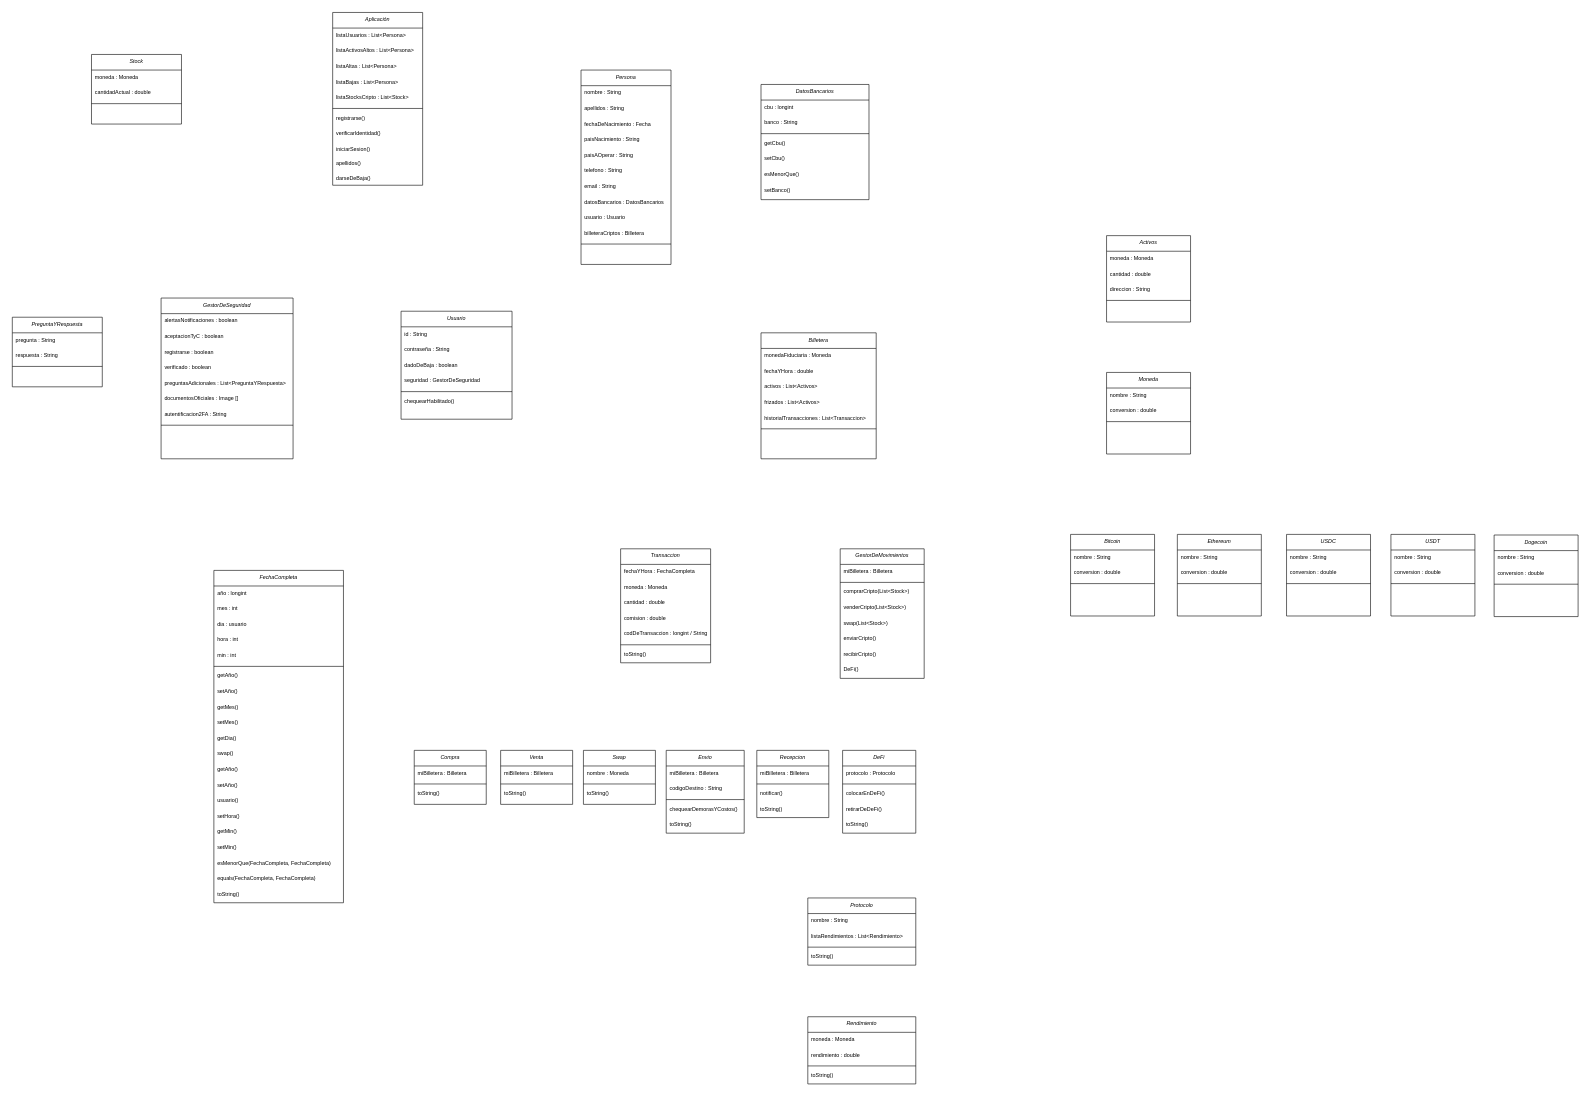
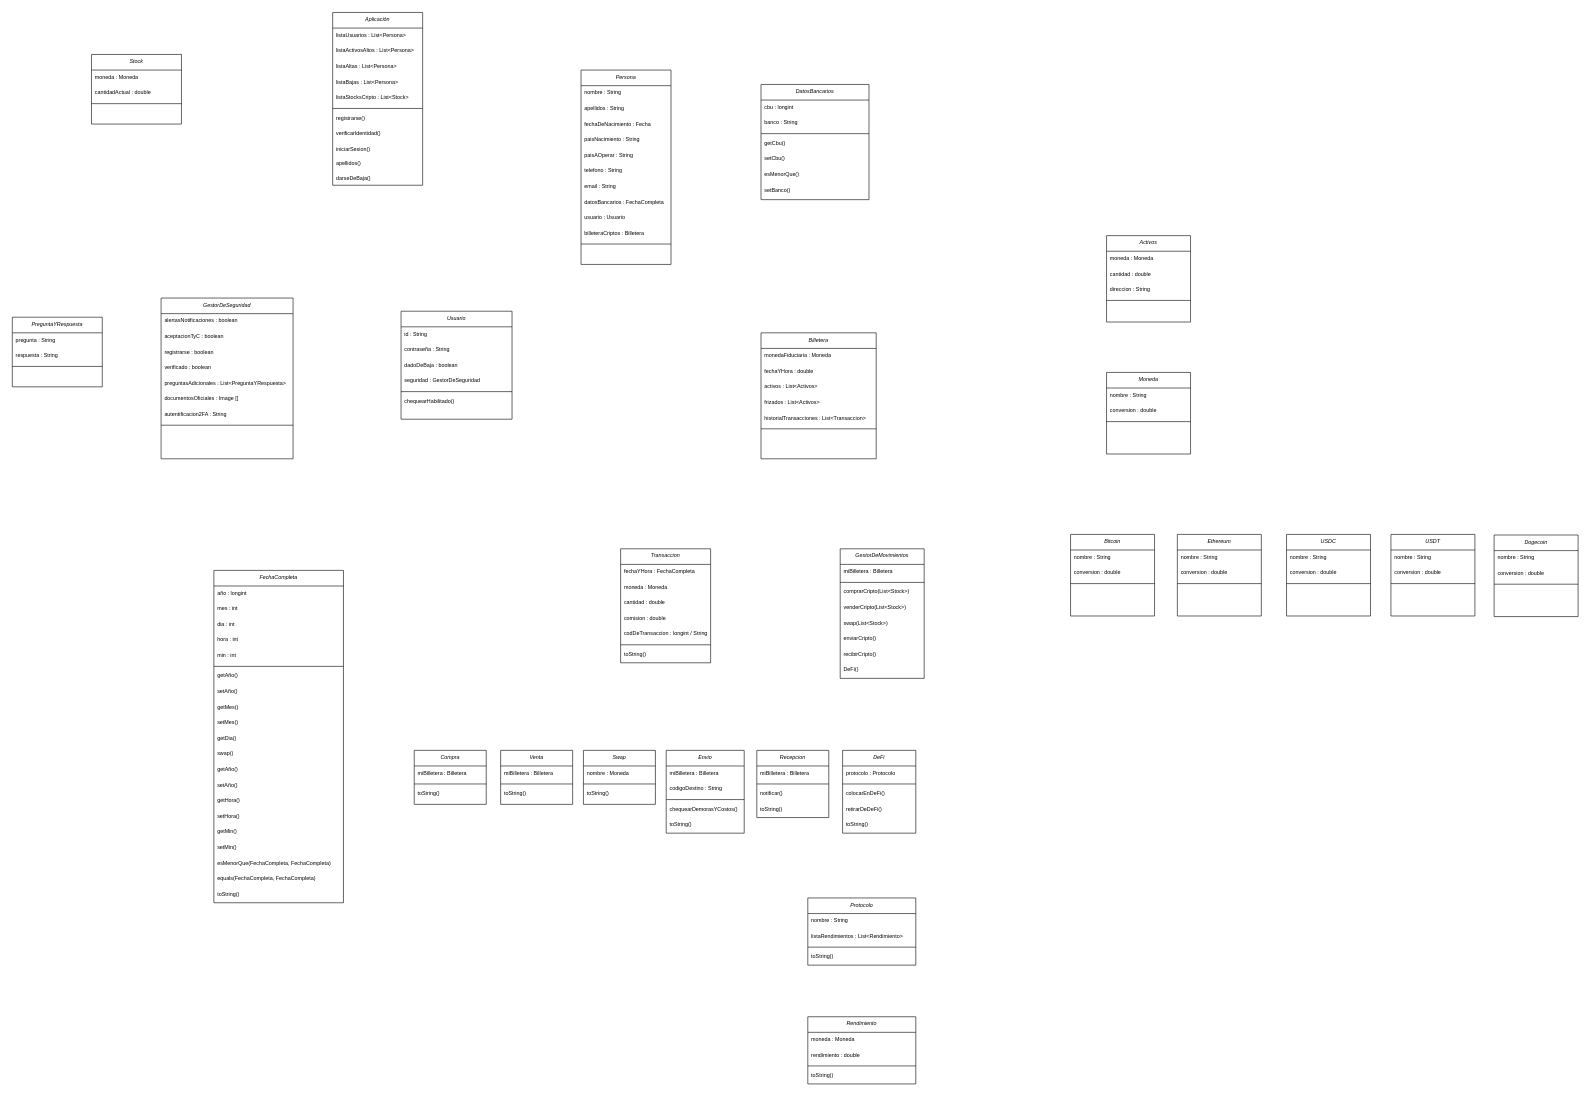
- <mxCell id="10" value="datosBancarios : DatosBancarios" style="text;align=left;verticalAlign=top;spacingLeft=4;spacingRight=4;overflow=hidden;rotatable=0;points=[[0,0.5],[1,0.5]];portConstraint=eastwest;rounded=0;shadow=0;html=0;fontSize=9;" vertex="1" parent="2"><mxGeometry y="208" width="150" height="26" as="geometry" /></mxCell>
+ <mxCell id="10" value="datosBancarios : FechaCompleta" style="text;align=left;verticalAlign=top;spacingLeft=4;spacingRight=4;overflow=hidden;rotatable=0;points=[[0,0.5],[1,0.5]];portConstraint=eastwest;rounded=0;shadow=0;html=0;fontSize=9;" vertex="1" parent="2"><mxGeometry y="208" width="150" height="26" as="geometry" /></mxCell>
- <mxCell id="128" value="dia : usuario" style="text;align=left;verticalAlign=top;spacingLeft=4;spacingRight=4;overflow=hidden;rotatable=0;points=[[0,0.5],[1,0.5]];portConstraint=eastwest;rounded=0;shadow=0;html=0;fontSize=9;" vertex="1" parent="125"><mxGeometry y="78" width="216" height="26" as="geometry" /></mxCell>
+ <mxCell id="128" value="dia : int" style="text;align=left;verticalAlign=top;spacingLeft=4;spacingRight=4;overflow=hidden;rotatable=0;points=[[0,0.5],[1,0.5]];portConstraint=eastwest;rounded=0;shadow=0;html=0;fontSize=9;" vertex="1" parent="125"><mxGeometry y="78" width="216" height="26" as="geometry" /></mxCell>
- <mxCell id="140" value="usuario()" style="text;align=left;verticalAlign=top;spacingLeft=4;spacingRight=4;overflow=hidden;rotatable=0;points=[[0,0.5],[1,0.5]];portConstraint=eastwest;rounded=0;shadow=0;html=0;fontSize=9;" vertex="1" parent="125"><mxGeometry y="372" width="216" height="26" as="geometry" /></mxCell>
+ <mxCell id="140" value="getHora()" style="text;align=left;verticalAlign=top;spacingLeft=4;spacingRight=4;overflow=hidden;rotatable=0;points=[[0,0.5],[1,0.5]];portConstraint=eastwest;rounded=0;shadow=0;html=0;fontSize=9;" vertex="1" parent="125"><mxGeometry y="372" width="216" height="26" as="geometry" /></mxCell>
